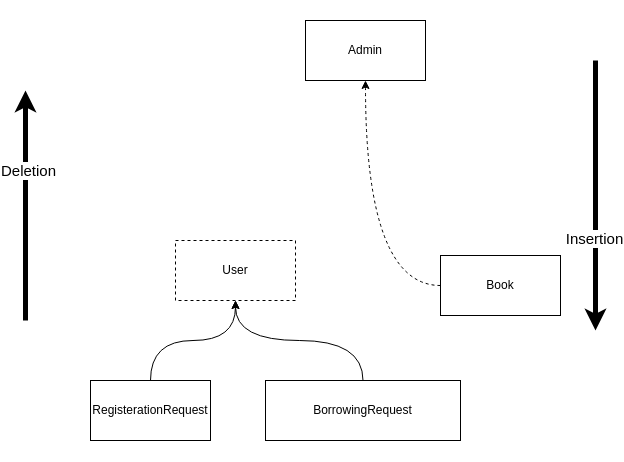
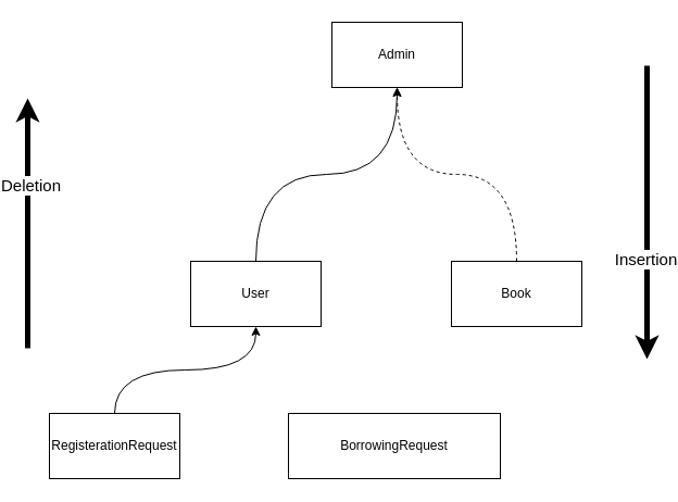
+ <mxCell id="2" style="edgeStyle=orthogonalEdgeStyle;rounded=0;orthogonalLoop=1;jettySize=auto;html=1;exitX=0.5;exitY=0;exitDx=0;exitDy=0;curved=1;" edge="1" parent="1" source="3" target="5"><mxGeometry relative="1" as="geometry" /></mxCell>
- <mxCell id="3" value="User" style="rounded=0;whiteSpace=wrap;html=1;dashed=1;" vertex="1" parent="1"><mxGeometry x="170" y="240" width="120" height="60" as="geometry" /></mxCell>
+ <mxCell id="3" value="User" style="rounded=0;whiteSpace=wrap;html=1;" vertex="1" parent="1"><mxGeometry x="170" y="240" width="120" height="60" as="geometry" /></mxCell>
- <mxCell id="6" value="Book" style="rounded=0;whiteSpace=wrap;html=1;" vertex="1" parent="1"><mxGeometry x="435" y="255" width="120" height="60" as="geometry" /></mxCell>
+ <mxCell id="6" value="Book" style="rounded=0;whiteSpace=wrap;html=1;" vertex="1" parent="1"><mxGeometry x="410" y="240" width="120" height="60" as="geometry" /></mxCell>
- <mxCell id="9" style="edgeStyle=orthogonalEdgeStyle;rounded=0;orthogonalLoop=1;jettySize=auto;html=1;exitX=0.5;exitY=0;exitDx=0;exitDy=0;curved=1;" edge="1" parent="1" source="10" target="3"><mxGeometry relative="1" as="geometry" /></mxCell>
- <mxCell id="8" value="RegisterationRequest" style="rounded=0;whiteSpace=wrap;html=1;" vertex="1" parent="1"><mxGeometry x="85" y="380" width="120" height="60" as="geometry" /></mxCell>
+ <mxCell id="8" value="RegisterationRequest" style="rounded=0;whiteSpace=wrap;html=1;" vertex="1" parent="1"><mxGeometry x="40" y="380" width="120" height="60" as="geometry" /></mxCell>
